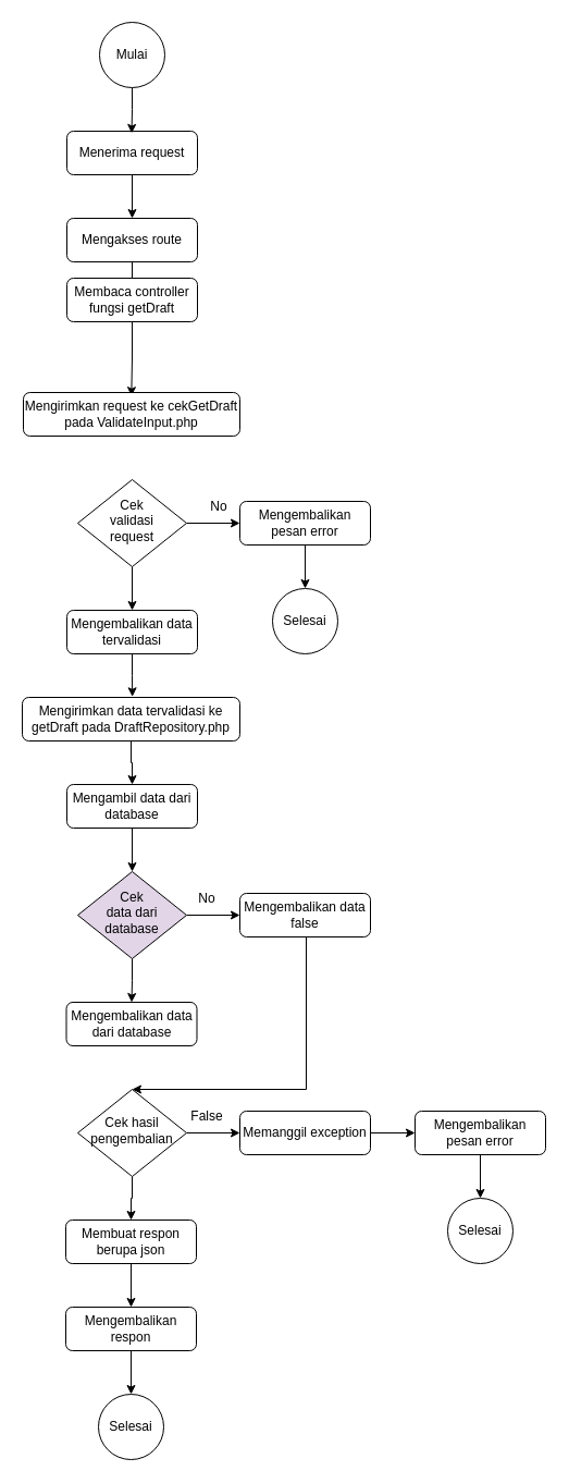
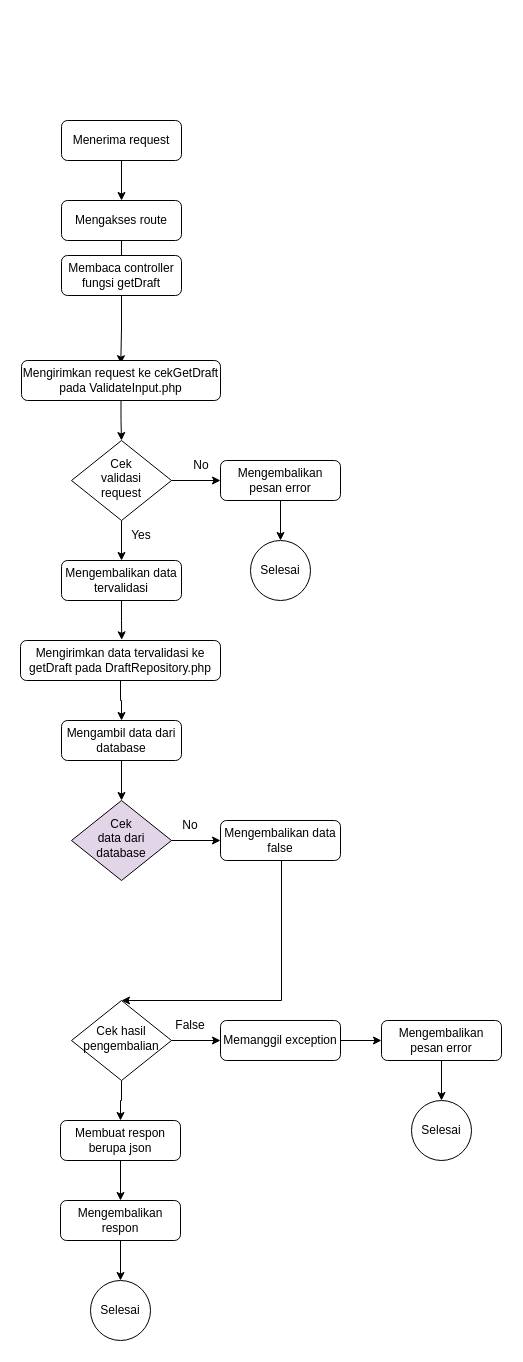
- <mxCell id="10" value="Mulai" style="ellipse;whiteSpace=wrap;html=1;aspect=fixed;" parent="1" vertex="1"><mxGeometry x="91" y="20" width="60" height="60" as="geometry" /></mxCell>
- <mxCell id="9" style="edgeStyle=orthogonalEdgeStyle;rounded=0;orthogonalLoop=1;jettySize=auto;html=1;entryX=0.496;entryY=0.047;entryDx=0;entryDy=0;entryPerimeter=0;" edge="1" parent="1" source="10" target="3"><mxGeometry relative="1" as="geometry" /></mxCell>
+ <mxCell id="15" value="" style="edgeStyle=orthogonalEdgeStyle;rounded=0;orthogonalLoop=1;jettySize=auto;html=1;" edge="1" parent="1" source="16" target="6"><mxGeometry relative="1" as="geometry" /></mxCell>
+ <mxCell id="20" value="Yes" style="text;html=1;strokeColor=none;fillColor=none;align=center;verticalAlign=middle;whiteSpace=wrap;rounded=0;" vertex="1" parent="1"><mxGeometry x="111" y="520" width="60" height="30" as="geometry" /></mxCell>
- <mxCell id="23" style="edgeStyle=orthogonalEdgeStyle;rounded=0;orthogonalLoop=1;jettySize=auto;html=1;entryX=0.5;entryY=0;entryDx=0;entryDy=0;" edge="1" parent="1" source="24" target="32"><mxGeometry relative="1" as="geometry" /></mxCell>
- <mxCell id="32" value="Mengembalikan data dari database" style="rounded=1;whiteSpace=wrap;html=1;fontSize=12;glass=0;strokeWidth=1;shadow=0;" vertex="1" parent="1"><mxGeometry x="60.5" y="920" width="120" height="40" as="geometry" /></mxCell>
